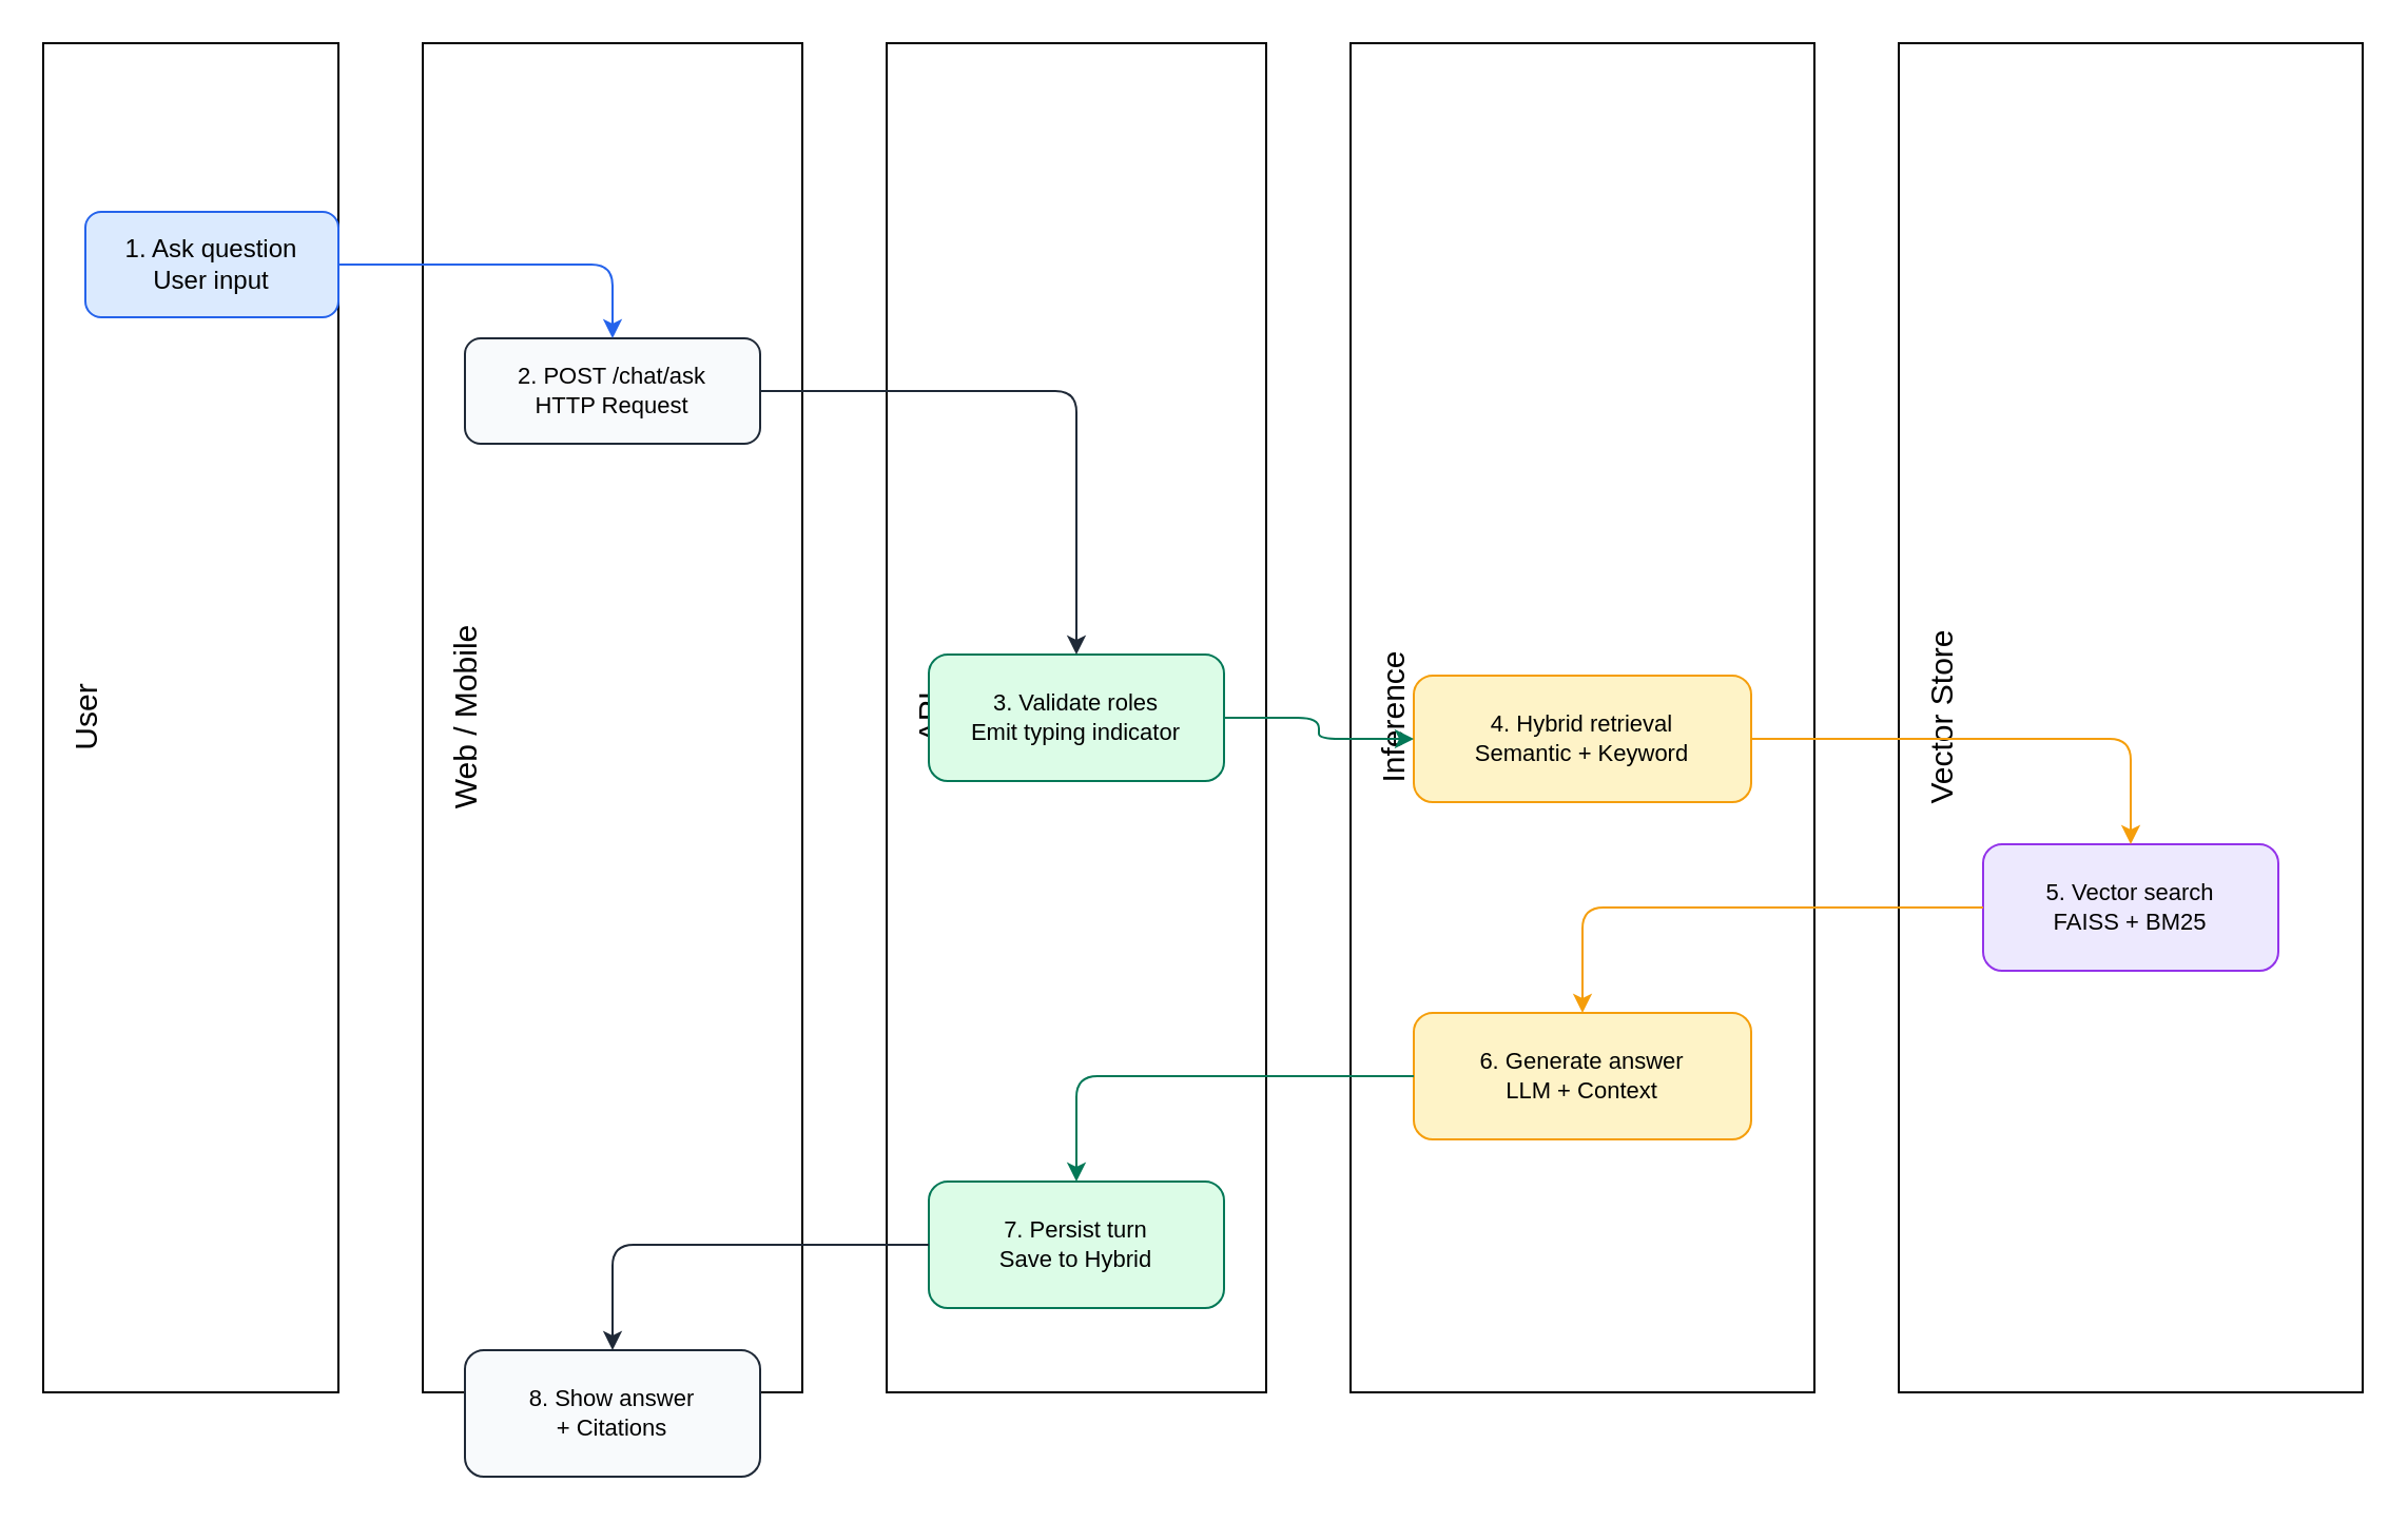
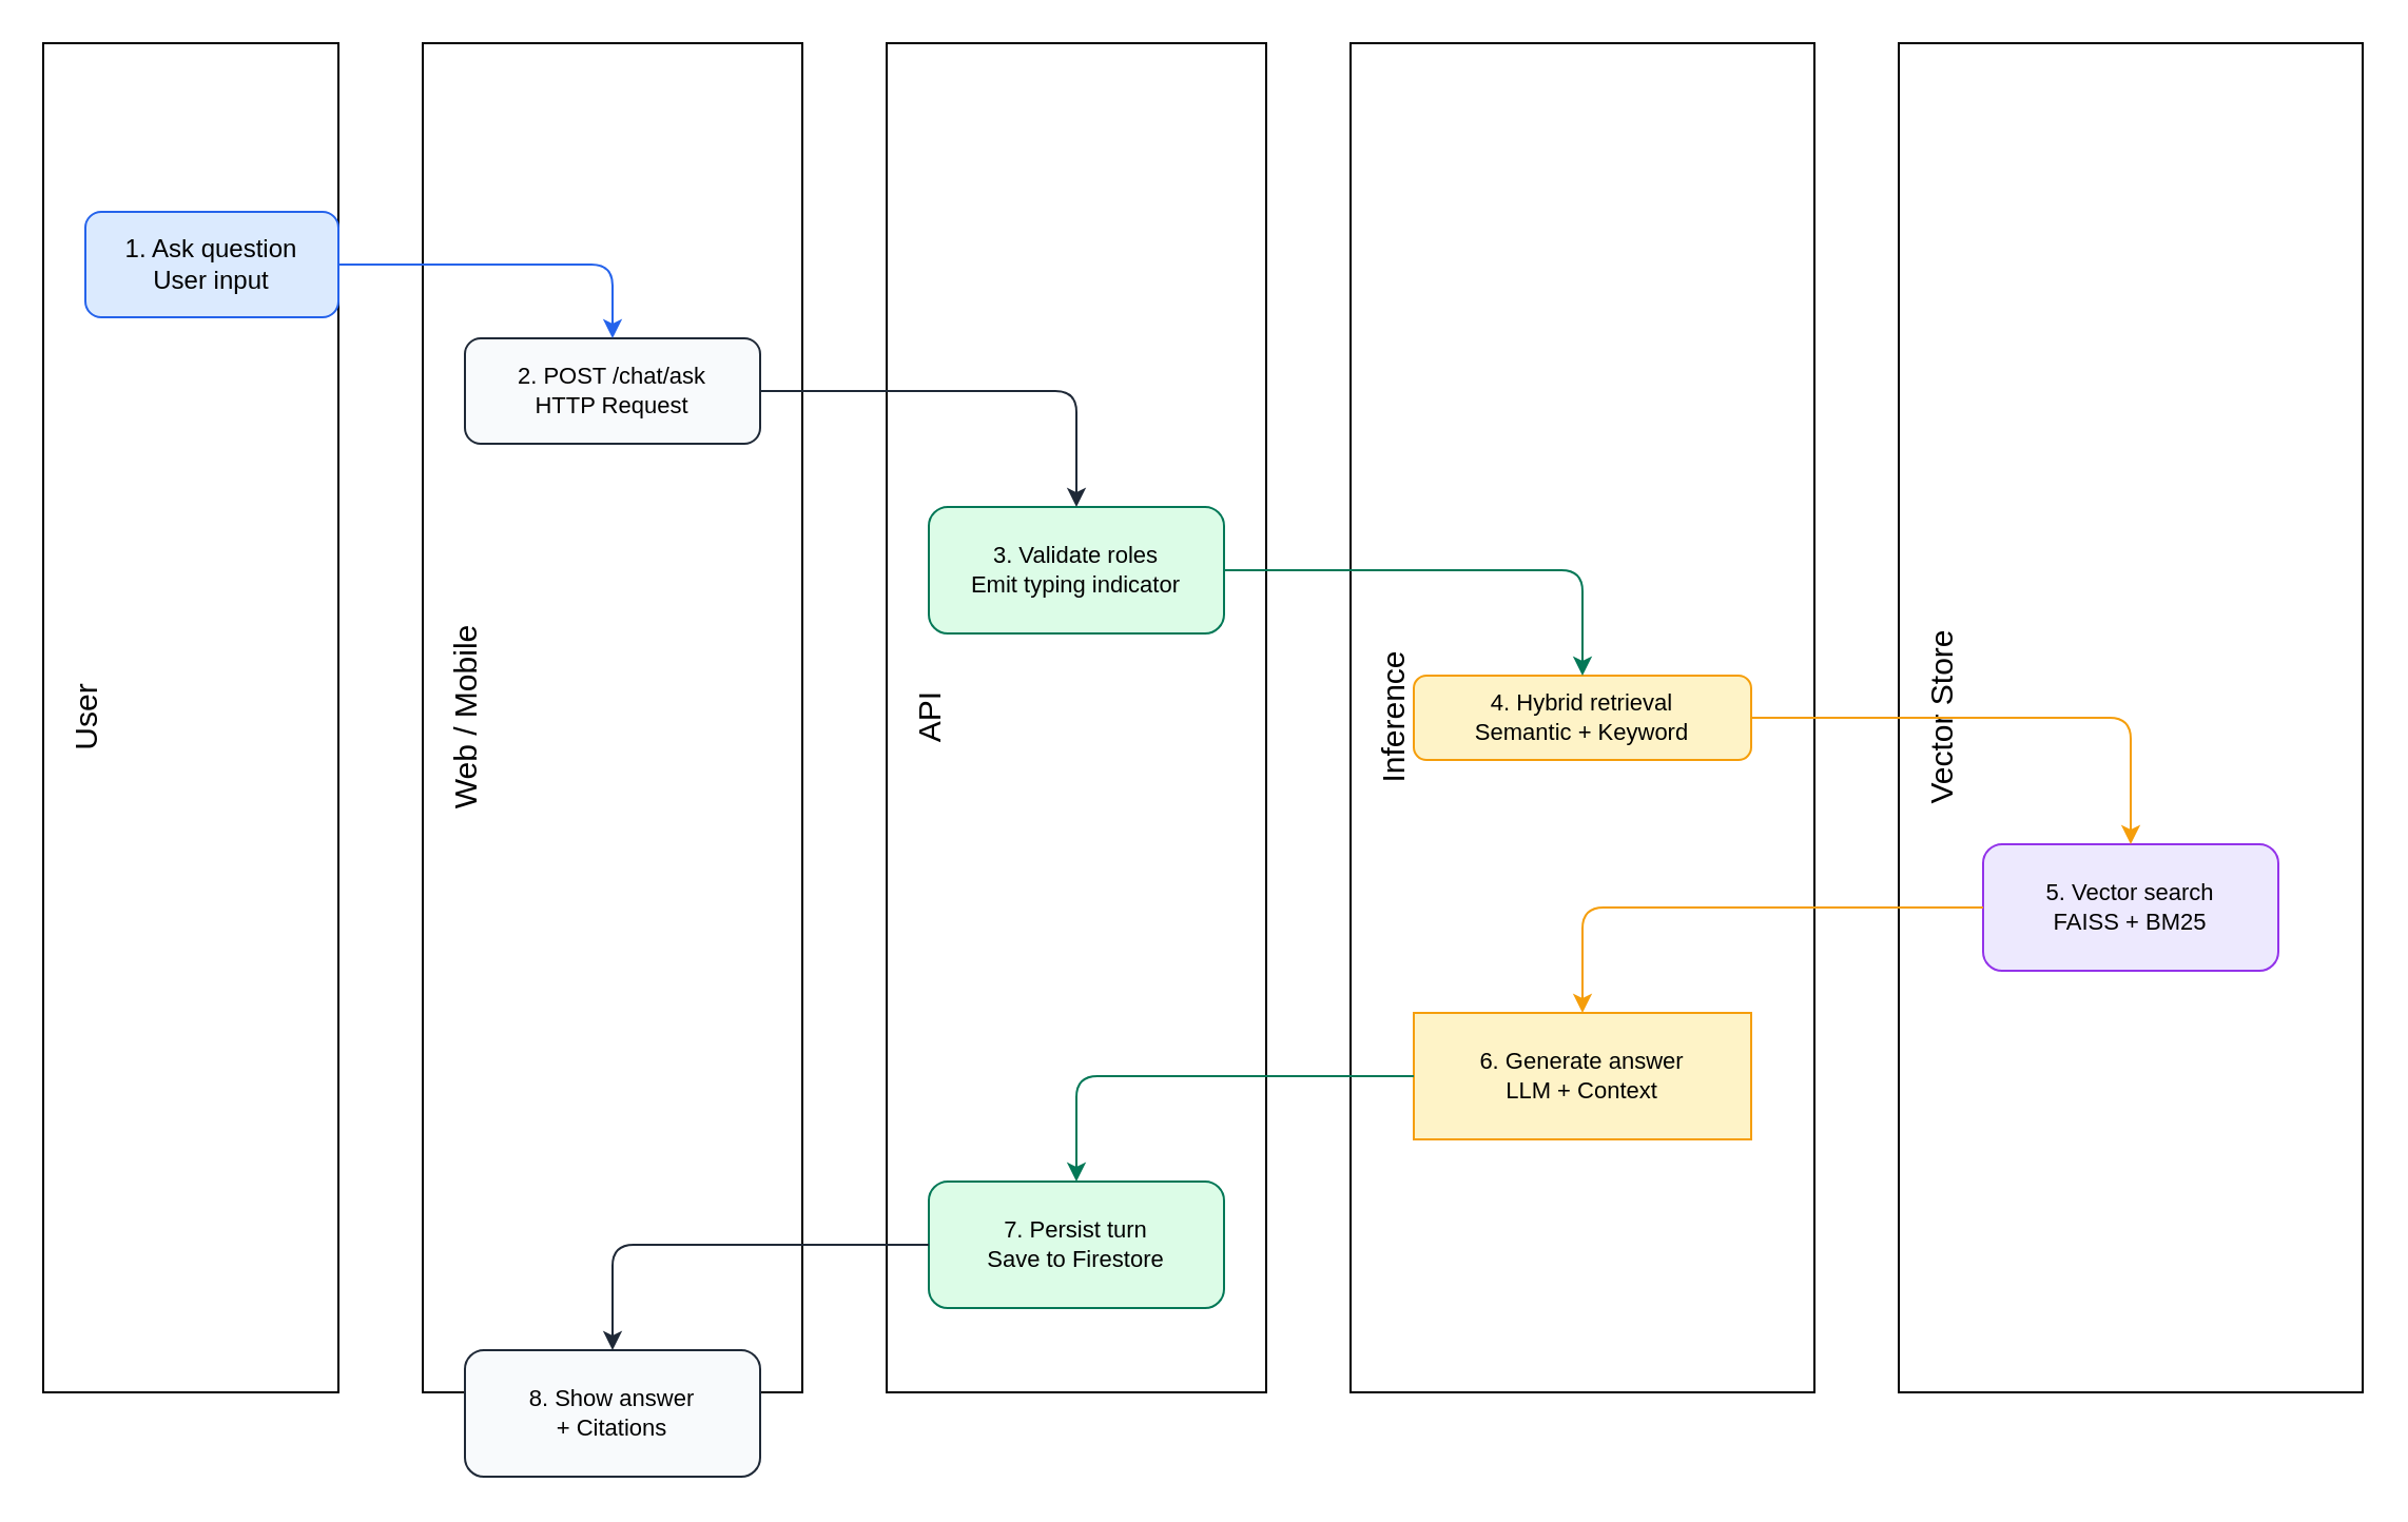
- <mxCell id="9" value="3. Validate roles&#10;Emit typing indicator" style="rounded=1;whiteSpace=wrap;html=1;strokeColor=#047857;fillColor=#dcfce7;fontSize=11;align=center;" vertex="1" parent="4"><mxGeometry x="20" y="290" width="140" height="60" as="geometry" /></mxCell>
+ <mxCell id="9" value="3. Validate roles&#10;Emit typing indicator" style="rounded=1;whiteSpace=wrap;html=1;strokeColor=#047857;fillColor=#dcfce7;fontSize=11;align=center;" vertex="1" parent="4"><mxGeometry x="20" y="220" width="140" height="60" as="geometry" /></mxCell>
- <mxCell id="10" value="4. Hybrid retrieval&#10;Semantic + Keyword" style="rounded=1;whiteSpace=wrap;html=1;strokeColor=#f59e0b;fillColor=#fef3c7;fontSize=11;align=center;" vertex="1" parent="5"><mxGeometry x="30" y="300" width="160" height="60" as="geometry" /></mxCell>
+ <mxCell id="10" value="4. Hybrid retrieval&#10;Semantic + Keyword" style="rounded=1;whiteSpace=wrap;html=1;strokeColor=#f59e0b;fillColor=#fef3c7;fontSize=11;align=center;" vertex="1" parent="5"><mxGeometry x="30" y="300" width="160" height="40" as="geometry" /></mxCell>
- <mxCell id="12" value="6. Generate answer&#10;LLM + Context" style="rounded=1;whiteSpace=wrap;html=1;strokeColor=#f59e0b;fillColor=#fef3c7;fontSize=11;align=center;" vertex="1" parent="5"><mxGeometry x="30" y="460" width="160" height="60" as="geometry" /></mxCell>
+ <mxCell id="12" value="6. Generate answer&#10;LLM + Context" style="whiteSpace=wrap;html=1;strokeColor=#f59e0b;fillColor=#fef3c7;fontSize=11;align=center;rounded=0;" vertex="1" parent="5"><mxGeometry x="30" y="460" width="160" height="60" as="geometry" /></mxCell>
- <mxCell id="13" value="7. Persist turn&#10;Save to Hybrid" style="rounded=1;whiteSpace=wrap;html=1;strokeColor=#047857;fillColor=#dcfce7;fontSize=11;align=center;" vertex="1" parent="4"><mxGeometry x="20" y="540" width="140" height="60" as="geometry" /></mxCell>
+ <mxCell id="13" value="7. Persist turn&#10;Save to Firestore" style="rounded=1;whiteSpace=wrap;html=1;strokeColor=#047857;fillColor=#dcfce7;fontSize=11;align=center;" vertex="1" parent="4"><mxGeometry x="20" y="540" width="140" height="60" as="geometry" /></mxCell>
